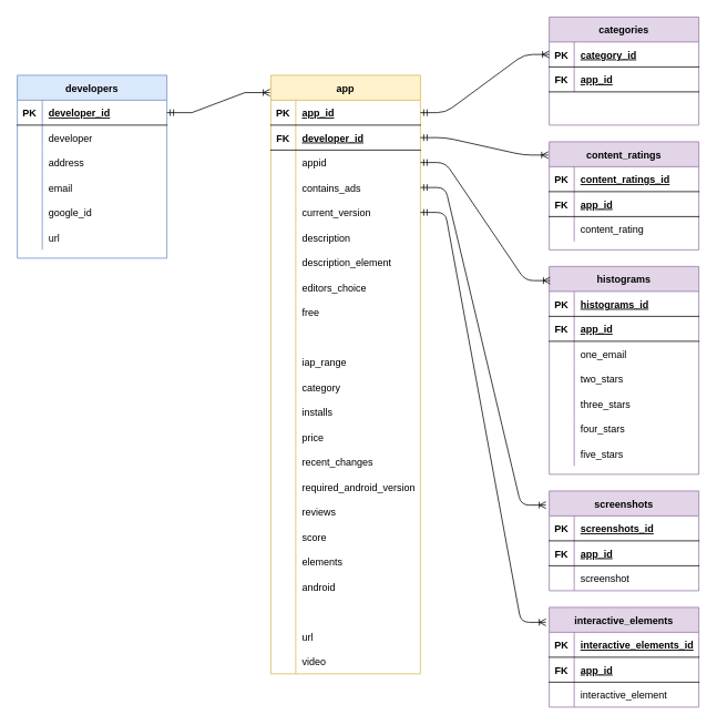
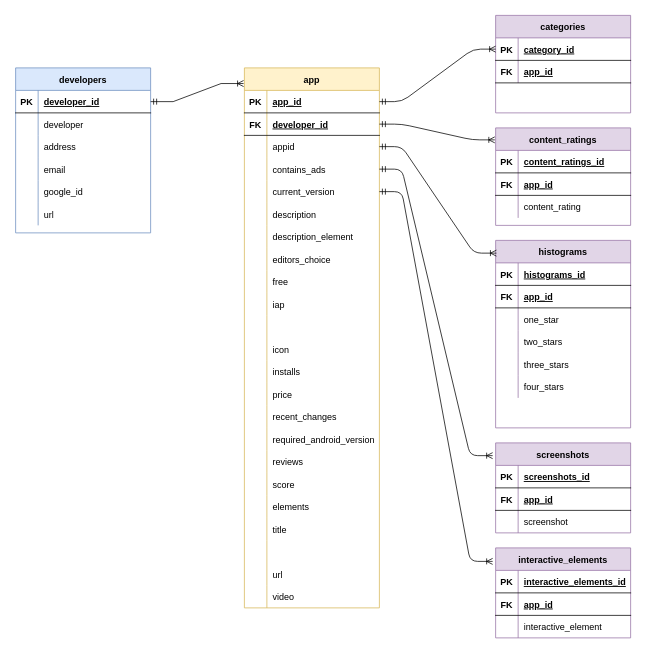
+ <mxCell id="32" value="iap" style="shape=partialRectangle;connectable=0;fillColor=none;top=0;left=0;bottom=0;right=0;align=left;spacingLeft=6;overflow=hidden;" vertex="1" parent="30"><mxGeometry x="30" width="150" height="30" as="geometry"><mxRectangle width="150" height="30" as="alternateBounds" /></mxGeometry></mxCell>
- <mxCell id="119" value="one_email" style="shape=partialRectangle;connectable=0;fillColor=none;top=0;left=0;bottom=0;right=0;align=left;spacingLeft=6;overflow=hidden;" vertex="1" parent="117"><mxGeometry x="30" width="150" height="30" as="geometry"><mxRectangle width="150" height="30" as="alternateBounds" /></mxGeometry></mxCell>
+ <mxCell id="119" value="one_star" style="shape=partialRectangle;connectable=0;fillColor=none;top=0;left=0;bottom=0;right=0;align=left;spacingLeft=6;overflow=hidden;" vertex="1" parent="117"><mxGeometry x="30" width="150" height="30" as="geometry"><mxRectangle width="150" height="30" as="alternateBounds" /></mxGeometry></mxCell>
- <mxCell id="35" value="iap_range" style="shape=partialRectangle;connectable=0;fillColor=none;top=0;left=0;bottom=0;right=0;align=left;spacingLeft=6;overflow=hidden;" vertex="1" parent="33"><mxGeometry x="30" width="150" height="30" as="geometry"><mxRectangle width="150" height="30" as="alternateBounds" /></mxGeometry></mxCell>
- <mxCell id="38" value="category" style="shape=partialRectangle;connectable=0;fillColor=none;top=0;left=0;bottom=0;right=0;align=left;spacingLeft=6;overflow=hidden;" vertex="1" parent="36"><mxGeometry x="30" width="150" height="30" as="geometry"><mxRectangle width="150" height="30" as="alternateBounds" /></mxGeometry></mxCell>
+ <mxCell id="38" value="icon" style="shape=partialRectangle;connectable=0;fillColor=none;top=0;left=0;bottom=0;right=0;align=left;spacingLeft=6;overflow=hidden;" vertex="1" parent="36"><mxGeometry x="30" width="150" height="30" as="geometry"><mxRectangle width="150" height="30" as="alternateBounds" /></mxGeometry></mxCell>
- <mxCell id="131" value="five_stars" style="shape=partialRectangle;connectable=0;fillColor=none;top=0;left=0;bottom=0;right=0;align=left;spacingLeft=6;overflow=hidden;" vertex="1" parent="129"><mxGeometry x="30" width="150" height="30" as="geometry"><mxRectangle width="150" height="30" as="alternateBounds" /></mxGeometry></mxCell>
- <mxCell id="62" value="android" style="shape=partialRectangle;connectable=0;fillColor=none;top=0;left=0;bottom=0;right=0;align=left;spacingLeft=6;overflow=hidden;" vertex="1" parent="60"><mxGeometry x="30" width="150" height="30" as="geometry"><mxRectangle width="150" height="30" as="alternateBounds" /></mxGeometry></mxCell>
+ <mxCell id="62" value="title" style="shape=partialRectangle;connectable=0;fillColor=none;top=0;left=0;bottom=0;right=0;align=left;spacingLeft=6;overflow=hidden;" vertex="1" parent="60"><mxGeometry x="30" width="150" height="30" as="geometry"><mxRectangle width="150" height="30" as="alternateBounds" /></mxGeometry></mxCell>
